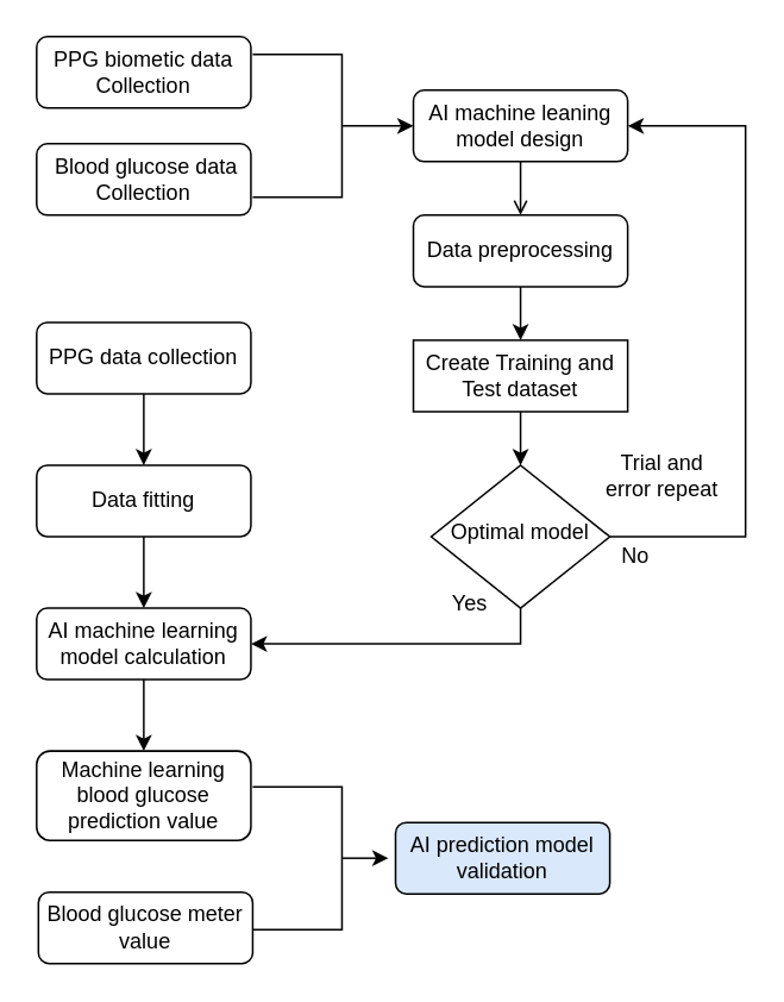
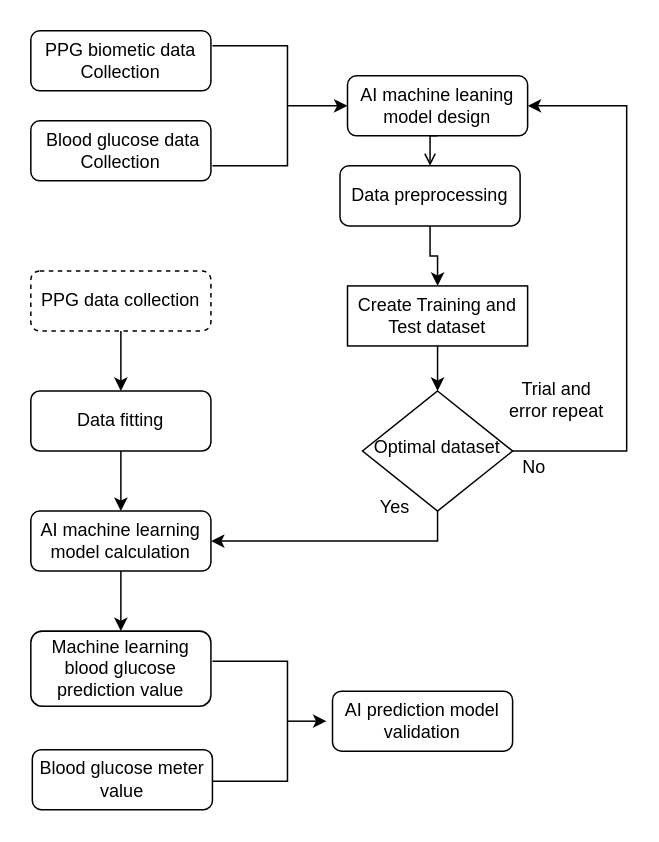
- <mxCell id="10" value="Data preprocessing" style="rounded=1;whiteSpace=wrap;html=1;fontSize=12;glass=0;strokeWidth=1;shadow=0;labelBackgroundColor=none;" parent="1" vertex="1"><mxGeometry x="231" y="120" width="120" height="40" as="geometry" /></mxCell>
+ <mxCell id="10" value="Data preprocessing" style="rounded=1;whiteSpace=wrap;html=1;fontSize=12;glass=0;strokeWidth=1;shadow=0;labelBackgroundColor=none;" parent="1" vertex="1"><mxGeometry x="226" y="110" width="120" height="40" as="geometry" /></mxCell>
- <mxCell id="18" value="PPG data collection" style="rounded=1;whiteSpace=wrap;html=1;fontSize=12;glass=0;strokeWidth=1;shadow=0;labelBackgroundColor=none;" vertex="1" parent="1"><mxGeometry x="20" y="180" width="120" height="40" as="geometry" /></mxCell>
+ <mxCell id="18" value="PPG data collection" style="rounded=1;whiteSpace=wrap;html=1;fontSize=12;glass=0;strokeWidth=1;shadow=0;labelBackgroundColor=none;dashed=1;" vertex="1" parent="1"><mxGeometry x="20" y="180" width="120" height="40" as="geometry" /></mxCell>
- <mxCell id="6" value="Optimal model" style="rhombus;whiteSpace=wrap;html=1;shadow=0;fontFamily=Helvetica;fontSize=12;align=center;strokeWidth=1;spacing=6;spacingTop=-4;labelBackgroundColor=none;" parent="1" vertex="1"><mxGeometry x="241" y="260" width="100" height="80" as="geometry" /></mxCell>
+ <mxCell id="6" value="Optimal dataset" style="rhombus;whiteSpace=wrap;html=1;shadow=0;fontFamily=Helvetica;fontSize=12;align=center;strokeWidth=1;spacing=6;spacingTop=-4;labelBackgroundColor=none;" parent="1" vertex="1"><mxGeometry x="241" y="260" width="100" height="80" as="geometry" /></mxCell>
- <mxCell id="27" value="AI prediction model validation" style="rounded=1;whiteSpace=wrap;html=1;fontSize=12;glass=0;strokeWidth=1;shadow=0;labelBackgroundColor=none;fillColor=#dae8fc;" vertex="1" parent="1"><mxGeometry x="221" y="460" width="120" height="40" as="geometry" /></mxCell>
+ <mxCell id="27" value="AI prediction model validation" style="rounded=1;whiteSpace=wrap;html=1;fontSize=12;glass=0;strokeWidth=1;shadow=0;labelBackgroundColor=none;" vertex="1" parent="1"><mxGeometry x="221" y="460" width="120" height="40" as="geometry" /></mxCell>
